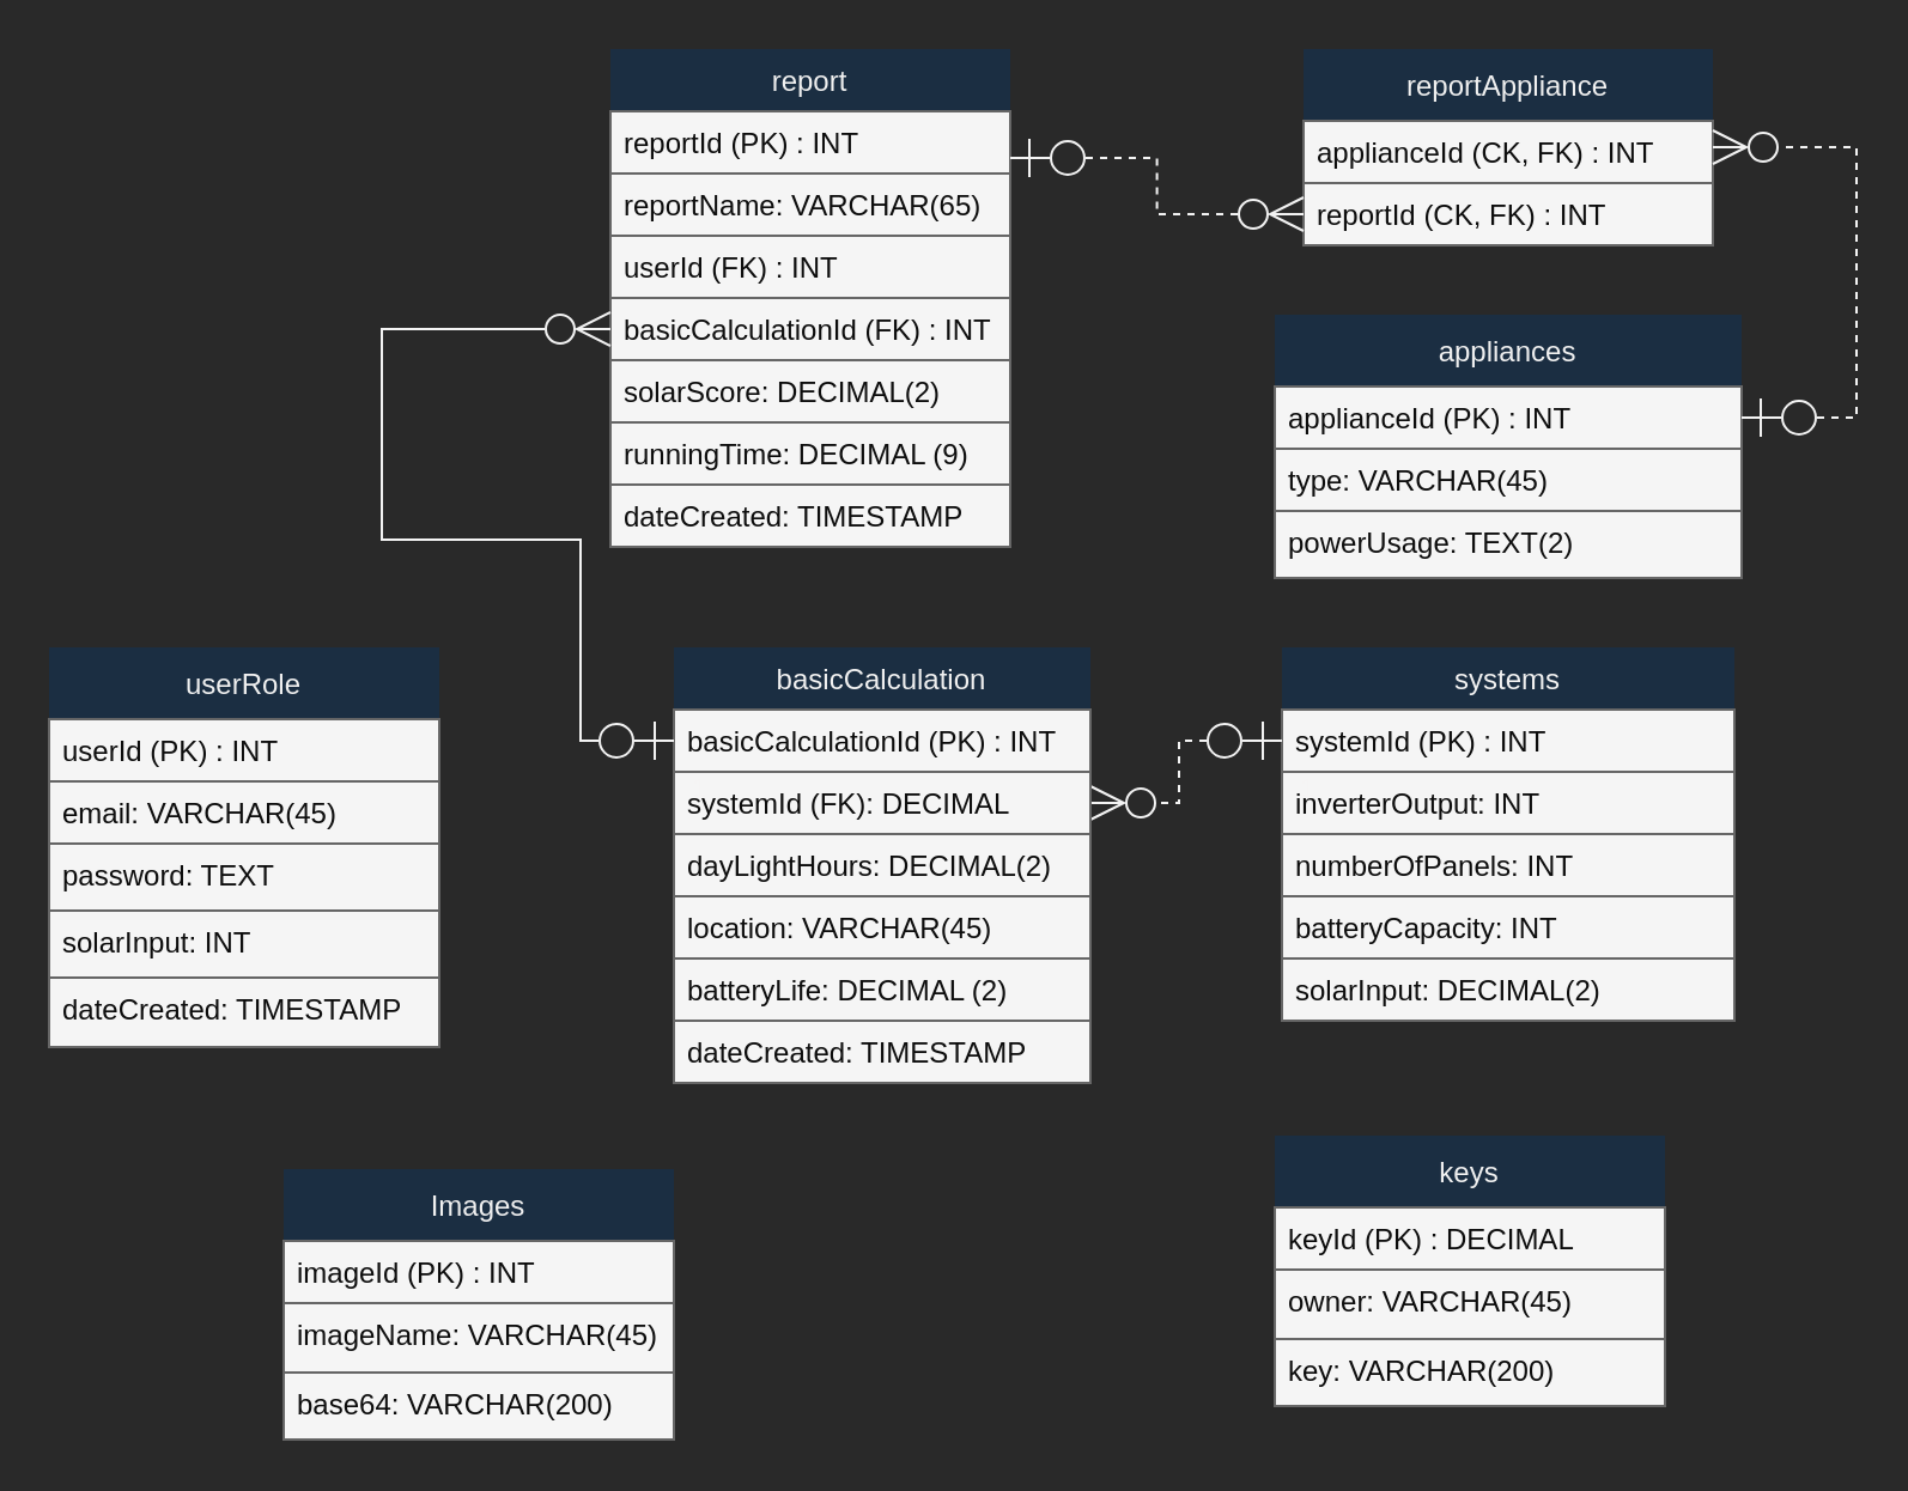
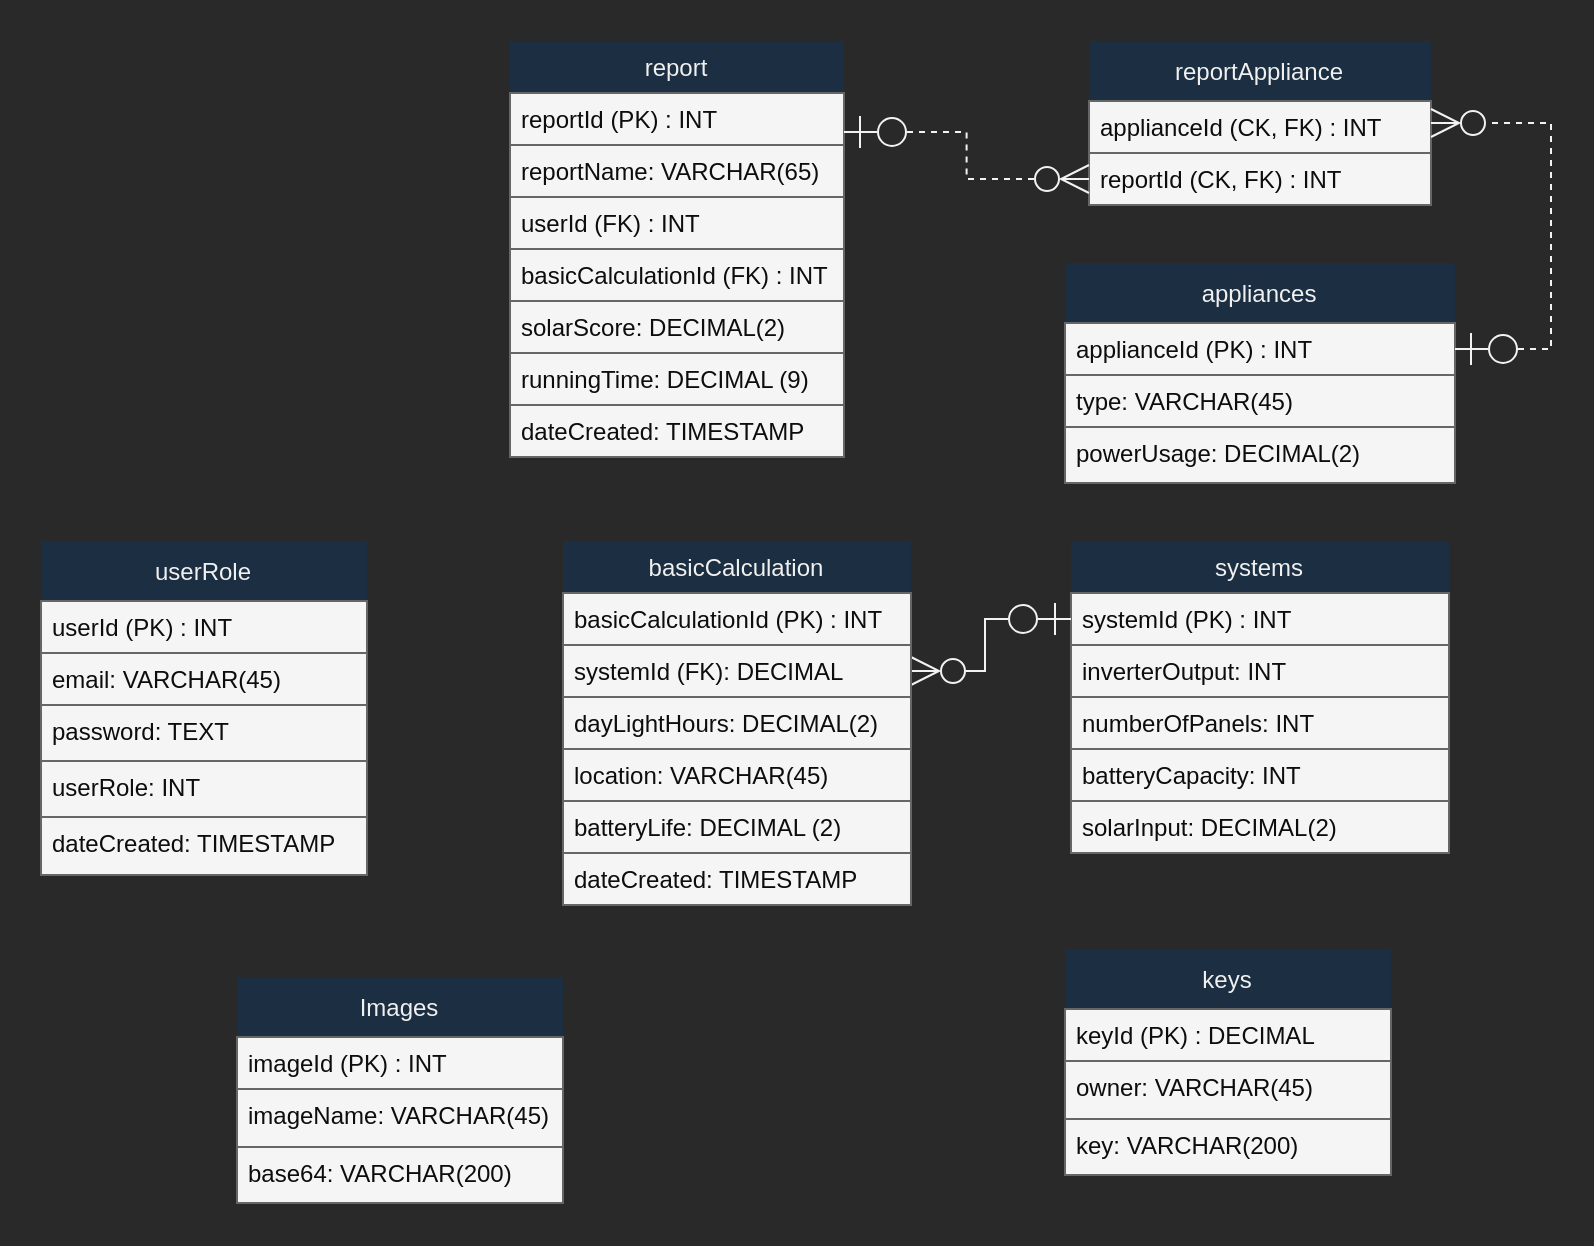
- <mxCell id="38" value="1" style="endArrow=ERzeroToMany;html=1;endSize=12;startArrow=ERzeroToOne;startSize=14;startFill=0;edgeStyle=orthogonalEdgeStyle;align=left;verticalAlign=bottom;fillColor=#f5f5f5;gradientColor=#b3b3b3;strokeColor=#f2f2f2;fontColor=#f5f4f4;labelBackgroundColor=none;rounded=0;endFill=0;metaEdit=0;entryX=0;entryY=0.5;entryDx=0;entryDy=0;exitX=0;exitY=0.5;exitDx=0;exitDy=0;" parent="1" source="32" target="18" edge="1"><mxGeometry x="-1" y="30" relative="1" as="geometry"><mxPoint x="363" y="366" as="sourcePoint" /><mxPoint x="243" y="480" as="targetPoint" /><mxPoint x="6" y="-1" as="offset" /><Array as="points"><mxPoint x="242" y="309" /><mxPoint x="242" y="225" /><mxPoint x="159" y="225" /><mxPoint x="159" y="137" /></Array></mxGeometry></mxCell>
- <mxCell id="25" value="powerUsage: TEXT(2)" style="text;strokeColor=#666666;fillColor=#f5f5f5;align=left;verticalAlign=top;spacingLeft=4;spacingRight=4;overflow=hidden;rotatable=0;points=[[0,0.5],[1,0.5]];portConstraint=eastwest;gradientColor=none;fontColor=#0d0d0d;rounded=0;" parent="22" vertex="1"><mxGeometry y="82" width="195" height="28" as="geometry" /></mxCell>
+ <mxCell id="25" value="powerUsage: DECIMAL(2)" style="text;strokeColor=#666666;fillColor=#f5f5f5;align=left;verticalAlign=top;spacingLeft=4;spacingRight=4;overflow=hidden;rotatable=0;points=[[0,0.5],[1,0.5]];portConstraint=eastwest;gradientColor=none;fontColor=#0d0d0d;rounded=0;" parent="22" vertex="1"><mxGeometry y="82" width="195" height="28" as="geometry" /></mxCell>
- <mxCell id="21" value="1" style="endArrow=ERzeroToMany;html=1;endSize=12;startArrow=ERzeroToOne;startSize=14;startFill=0;edgeStyle=orthogonalEdgeStyle;align=left;verticalAlign=bottom;fillColor=#f5f5f5;gradientColor=#b3b3b3;strokeColor=#f2f2f2;fontColor=#f5f4f4;labelBackgroundColor=none;rounded=0;endFill=0;metaEdit=0;entryX=1;entryY=0.5;entryDx=0;entryDy=0;exitX=0;exitY=0.25;exitDx=0;exitDy=0;dashed=1;" parent="1" source="8" target="33" edge="1"><mxGeometry x="-1" y="30" relative="1" as="geometry"><mxPoint x="251" y="411" as="sourcePoint" /><mxPoint x="361" y="259" as="targetPoint" /><mxPoint x="6" y="-1" as="offset" /><Array as="points"><mxPoint x="492" y="309" /><mxPoint x="492" y="335" /></Array></mxGeometry></mxCell>
+ <mxCell id="21" value="1" style="endArrow=ERzeroToMany;html=1;endSize=12;startArrow=ERzeroToOne;startSize=14;startFill=0;edgeStyle=orthogonalEdgeStyle;align=left;verticalAlign=bottom;fillColor=#f5f5f5;gradientColor=#b3b3b3;strokeColor=#f2f2f2;fontColor=#f5f4f4;labelBackgroundColor=none;rounded=0;endFill=0;metaEdit=0;entryX=1;entryY=0.5;entryDx=0;entryDy=0;exitX=0;exitY=0.25;exitDx=0;exitDy=0;" parent="1" source="8" target="33" edge="1"><mxGeometry x="-1" y="30" relative="1" as="geometry"><mxPoint x="251" y="411" as="sourcePoint" /><mxPoint x="361" y="259" as="targetPoint" /><mxPoint x="6" y="-1" as="offset" /><Array as="points"><mxPoint x="492" y="309" /><mxPoint x="492" y="335" /></Array></mxGeometry></mxCell>
- <mxCell id="6" value="solarInput: INT" style="text;strokeColor=#666666;fillColor=#f5f5f5;align=left;verticalAlign=top;spacingLeft=4;spacingRight=4;overflow=hidden;rotatable=0;points=[[0,0.5],[1,0.5]];portConstraint=eastwest;gradientColor=none;fontColor=#0d0d0d;rounded=0;" vertex="1" parent="2"><mxGeometry y="110" width="163" height="28" as="geometry" /></mxCell>
+ <mxCell id="6" value="userRole: INT" style="text;strokeColor=#666666;fillColor=#f5f5f5;align=left;verticalAlign=top;spacingLeft=4;spacingRight=4;overflow=hidden;rotatable=0;points=[[0,0.5],[1,0.5]];portConstraint=eastwest;gradientColor=none;fontColor=#0d0d0d;rounded=0;" vertex="1" parent="2"><mxGeometry y="110" width="163" height="28" as="geometry" /></mxCell>
